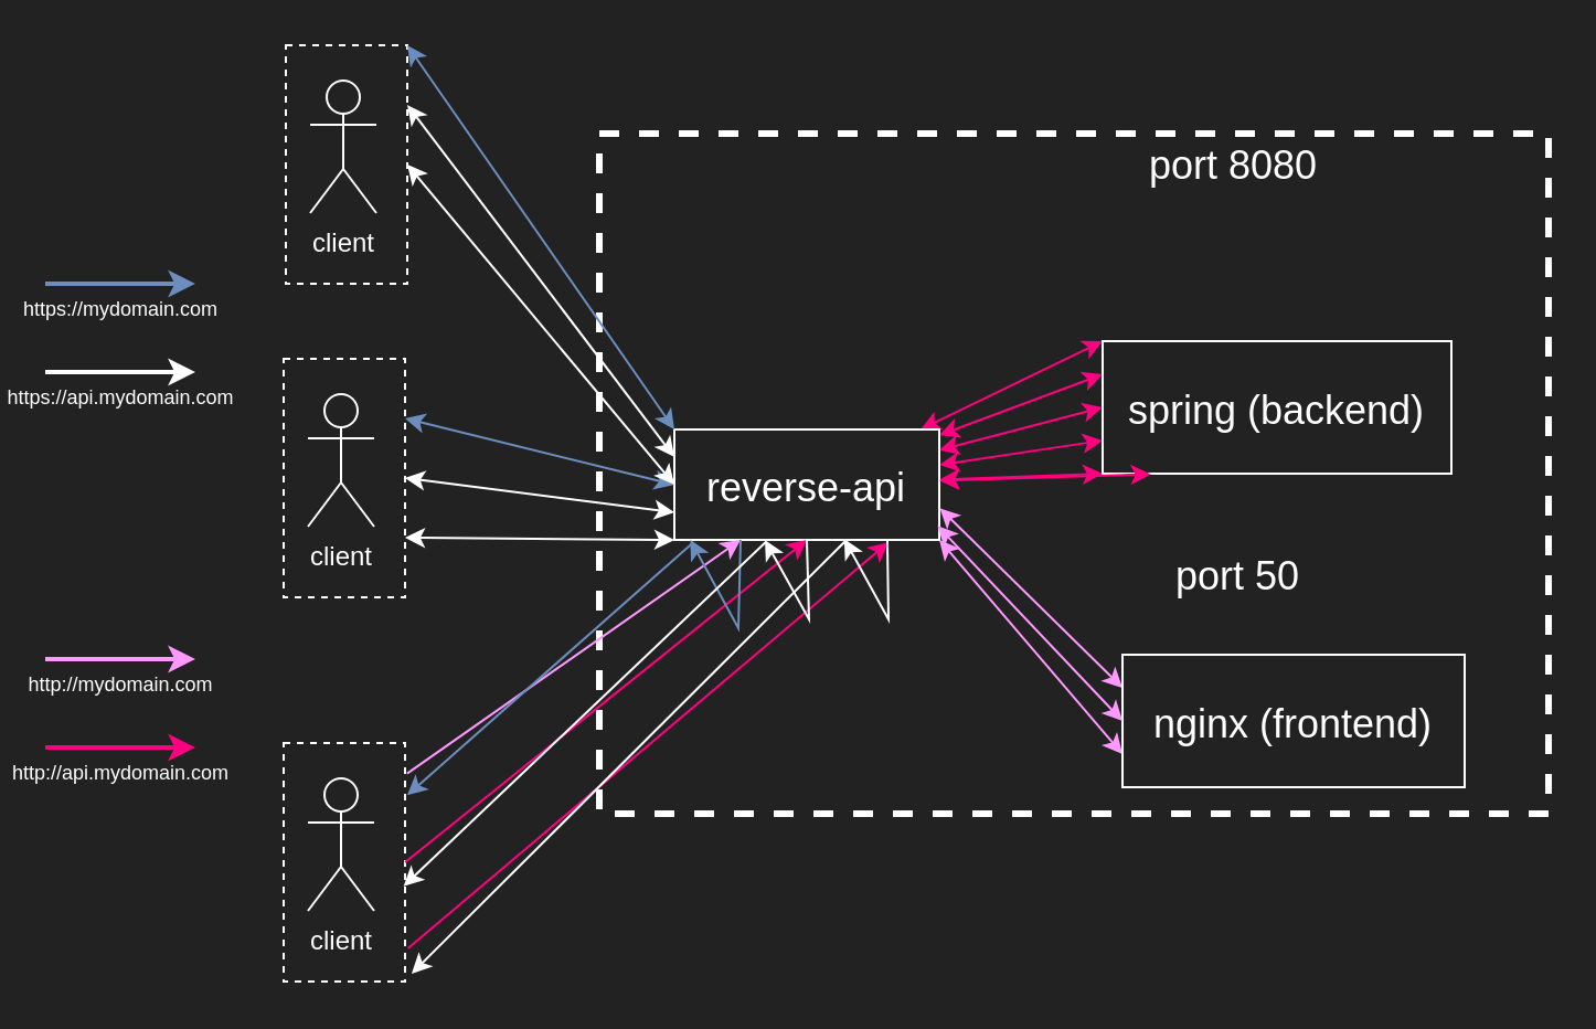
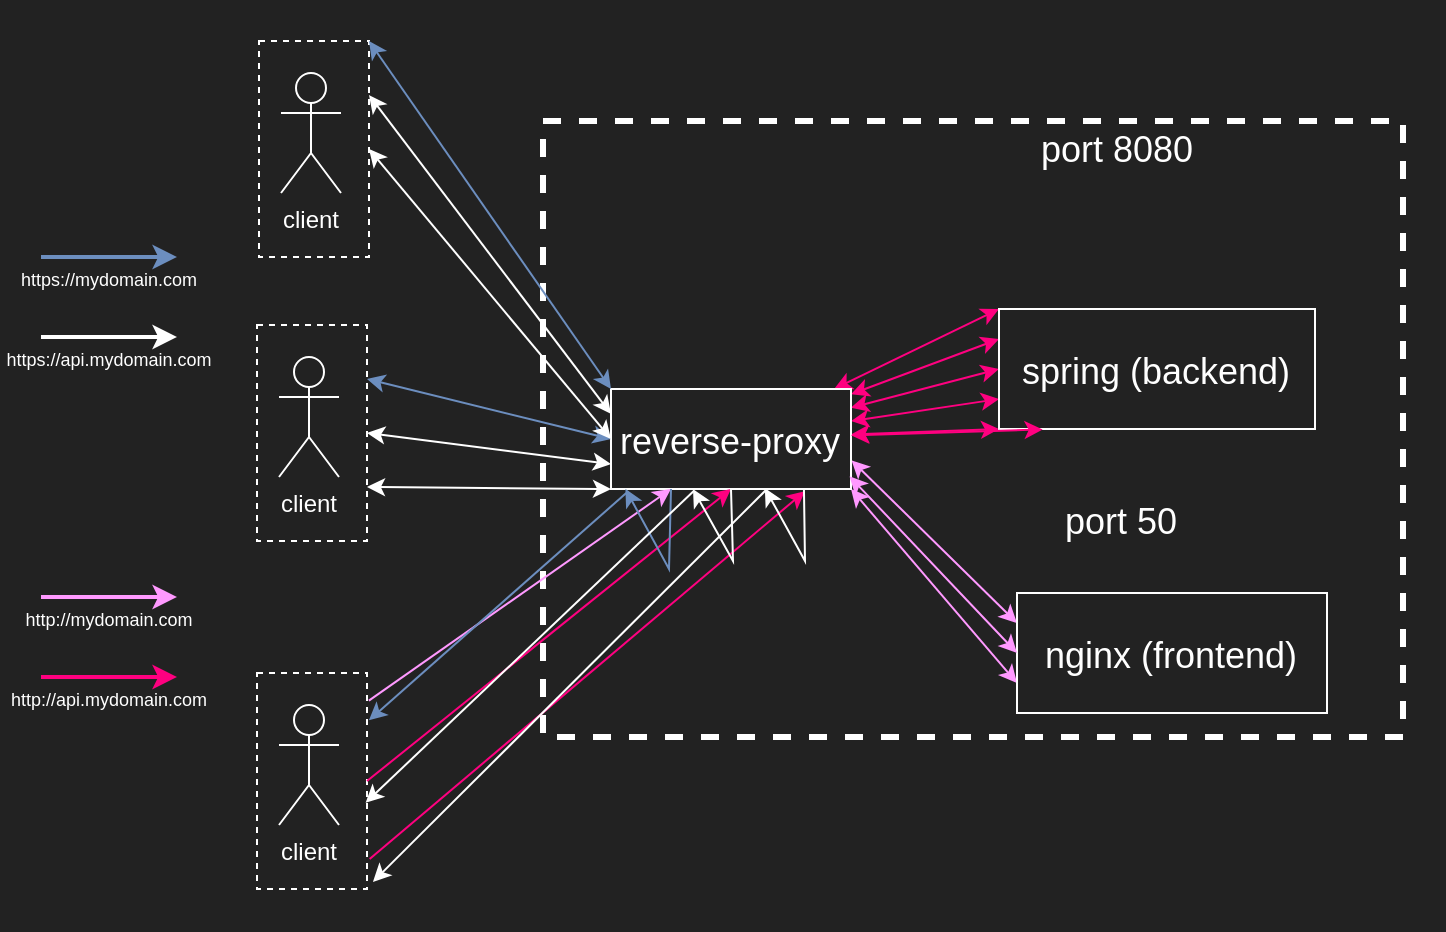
- <mxCell id="10" value="reverse-api" style="rounded=0;fillColor=none;strokeColor=#FFFFFF;fontColor=#FFFFFF;fontSize=18;" vertex="1" parent="1"><mxGeometry x="305" y="194" width="120" height="50" as="geometry" /></mxCell>
+ <mxCell id="10" value="reverse-proxy" style="rounded=0;fillColor=none;strokeColor=#FFFFFF;fontColor=#FFFFFF;fontSize=18;" vertex="1" parent="1"><mxGeometry x="305" y="194" width="120" height="50" as="geometry" /></mxCell>
